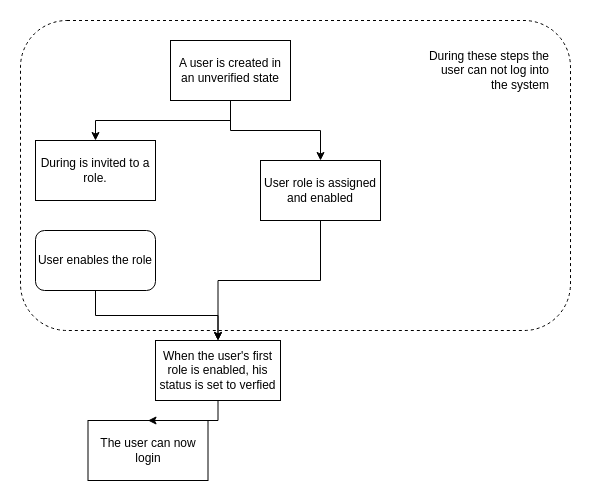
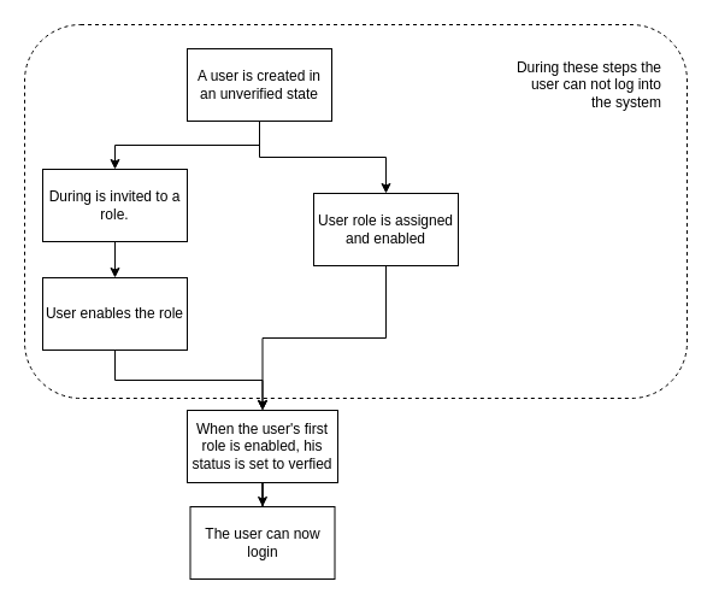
- <mxCell id="4" value="A user is created in an unverified state" style="rounded=0;whiteSpace=wrap;html=1;fillColor=none;" vertex="1" parent="1"><mxGeometry x="170" y="40" width="120" height="60" as="geometry" /></mxCell>
+ <mxCell id="4" value="A user is created in an unverified state" style="rounded=0;whiteSpace=wrap;html=1;fillColor=none;" vertex="1" parent="1"><mxGeometry x="155" y="40" width="120" height="60" as="geometry" /></mxCell>
+ <mxCell id="5" style="edgeStyle=orthogonalEdgeStyle;rounded=0;orthogonalLoop=1;jettySize=auto;html=1;exitX=0.5;exitY=1;exitDx=0;exitDy=0;entryX=0.5;entryY=0;entryDx=0;entryDy=0;" edge="1" parent="1" source="6" target="8"><mxGeometry relative="1" as="geometry" /></mxCell>
- <mxCell id="8" value="User enables the role" style="whiteSpace=wrap;html=1;fillColor=none;rounded=1;" vertex="1" parent="1"><mxGeometry x="35" y="230" width="120" height="60" as="geometry" /></mxCell>
+ <mxCell id="8" value="User enables the role" style="rounded=0;whiteSpace=wrap;html=1;fillColor=none;" vertex="1" parent="1"><mxGeometry x="35" y="230" width="120" height="60" as="geometry" /></mxCell>
- <mxCell id="13" value="The user can now login" style="rounded=0;whiteSpace=wrap;html=1;fillColor=none;" vertex="1" parent="1"><mxGeometry x="87.5" y="420" width="120" height="60" as="geometry" /></mxCell>
+ <mxCell id="13" value="The user can now login" style="rounded=0;whiteSpace=wrap;html=1;fillColor=none;" vertex="1" parent="1"><mxGeometry x="157.5" y="420" width="120" height="60" as="geometry" /></mxCell>
